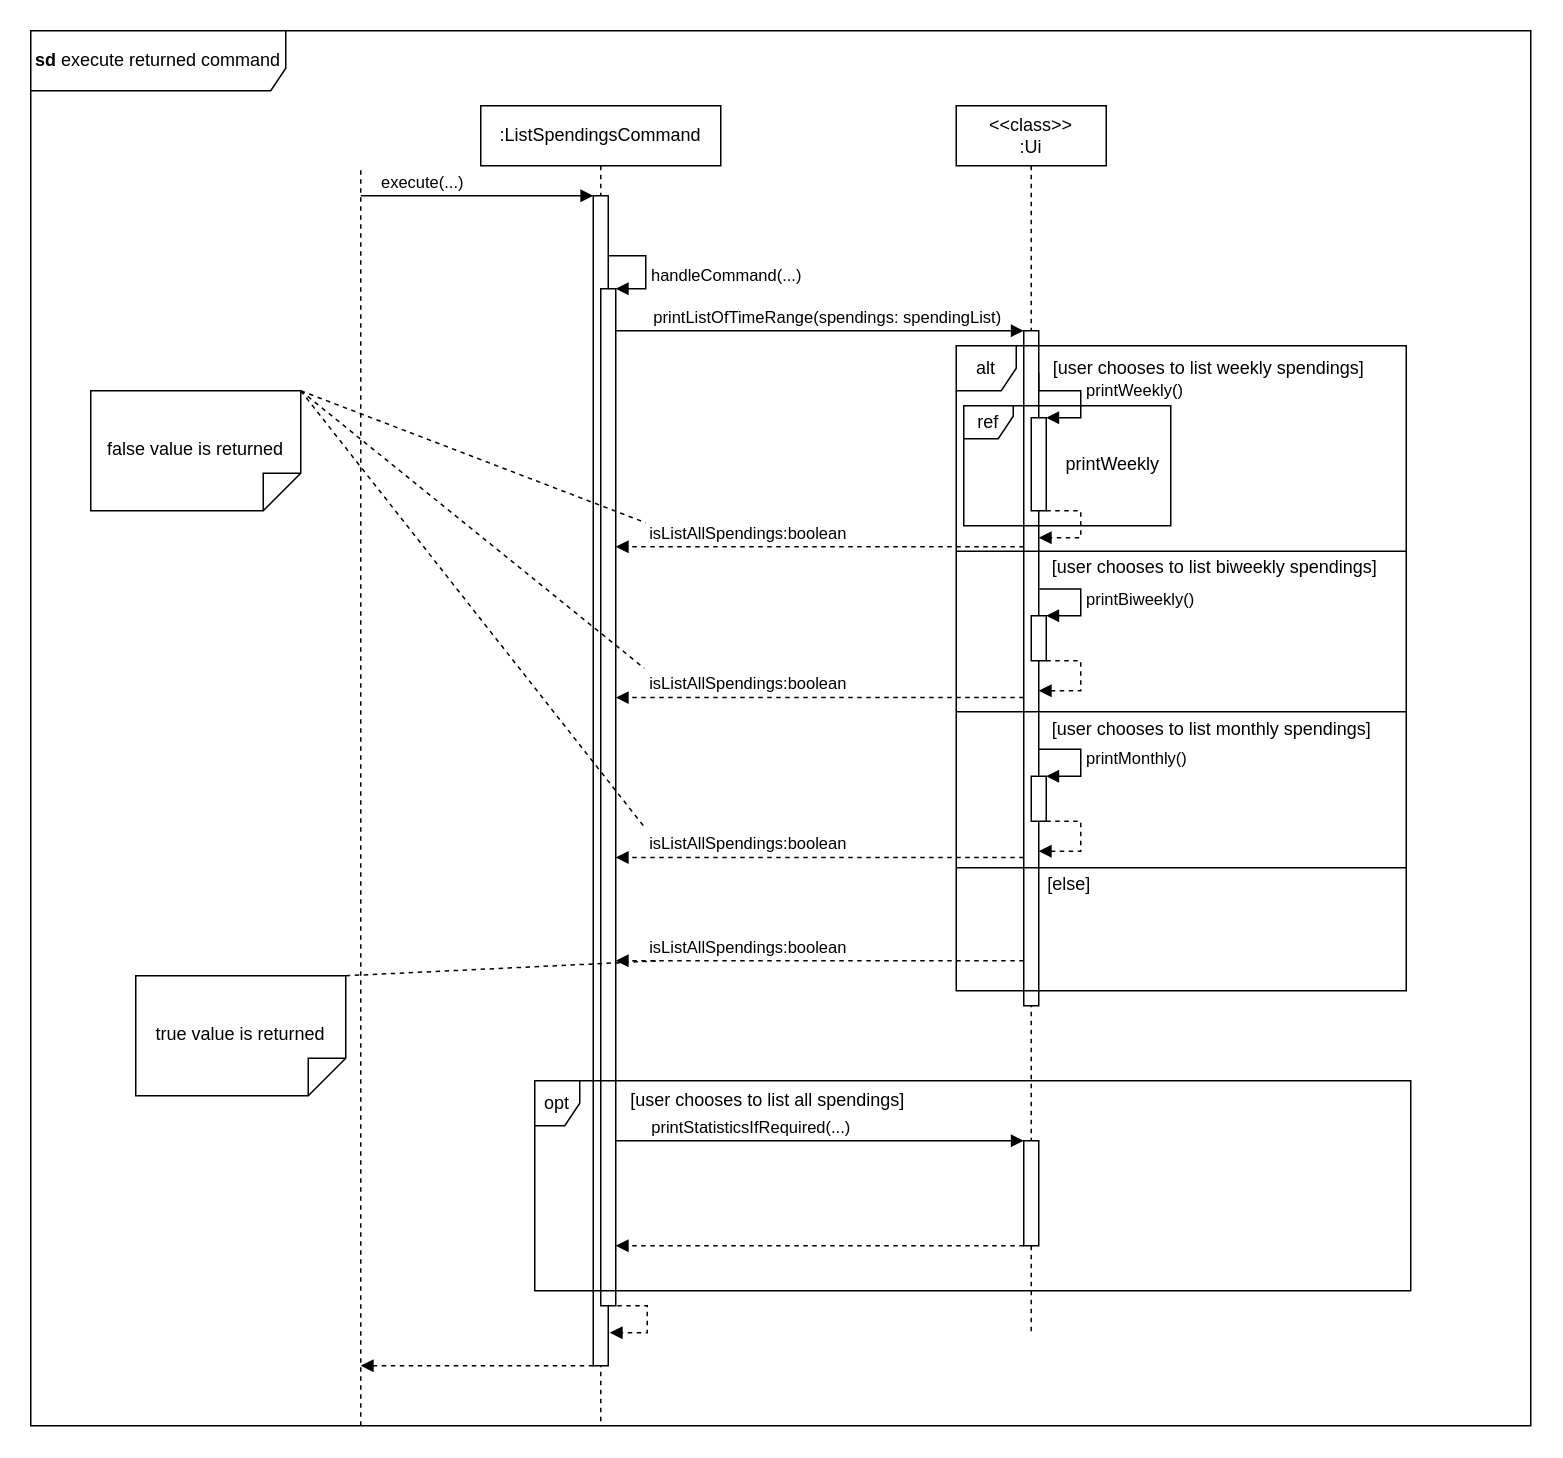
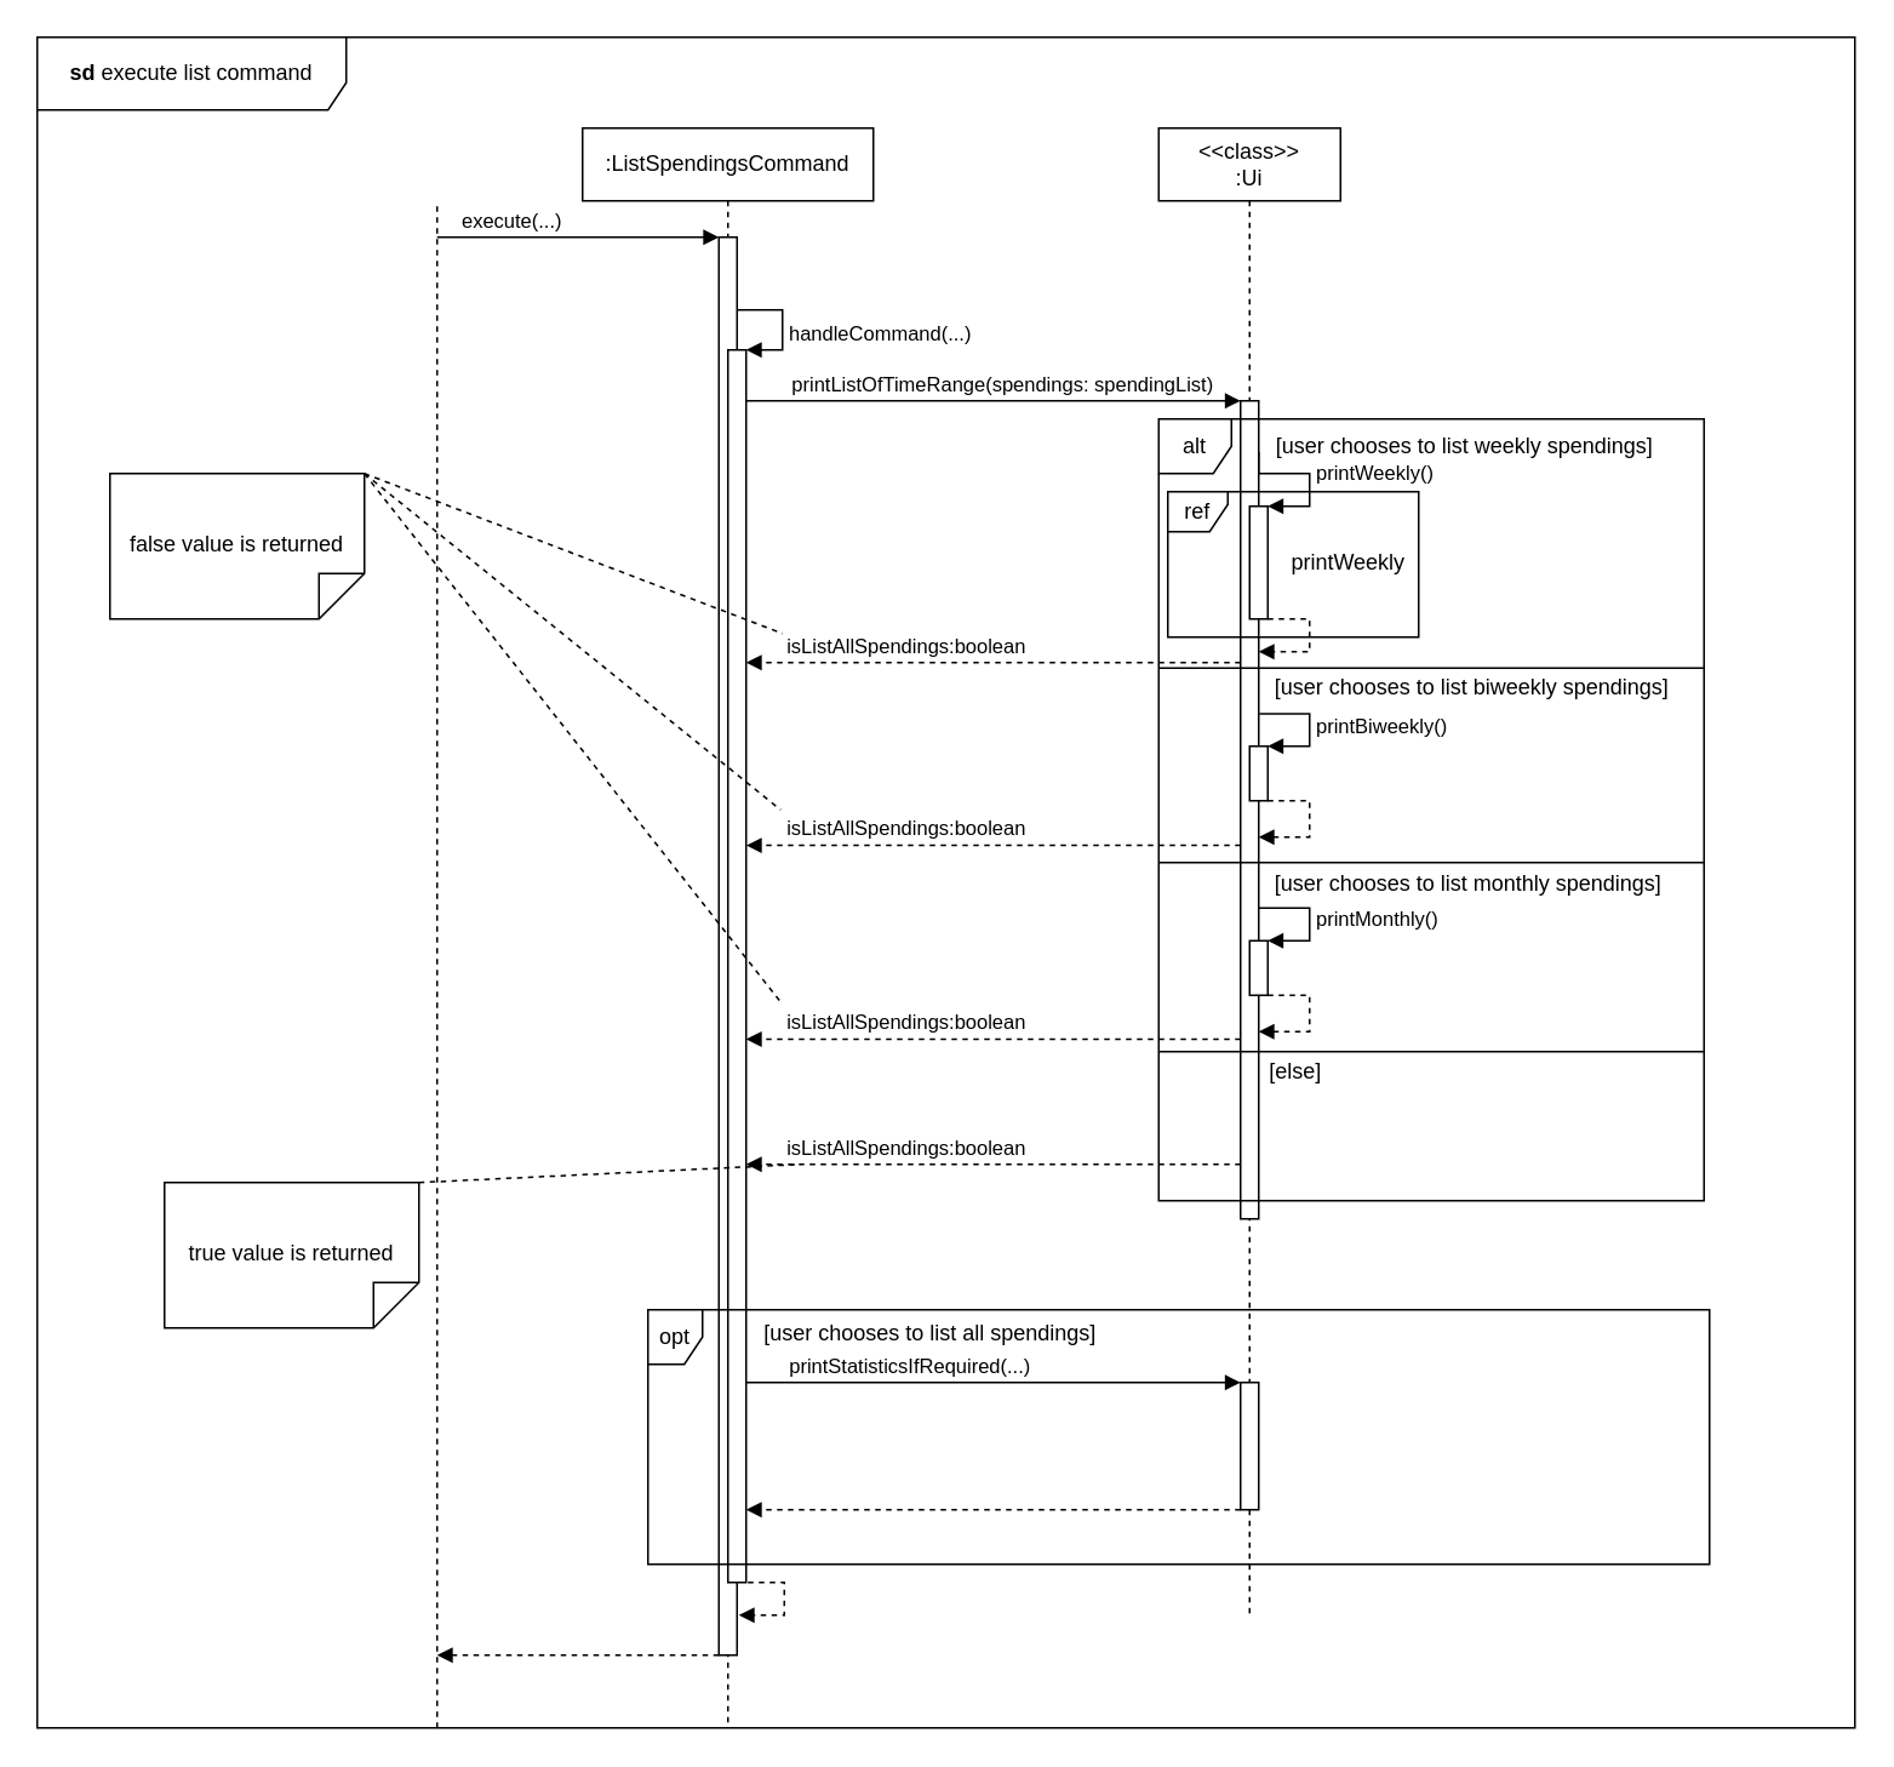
- <mxCell id="53" value="&lt;b&gt;sd&lt;/b&gt;&amp;nbsp;execute returned command" style="shape=umlFrame;whiteSpace=wrap;html=1;pointerEvents=0;width=170;height=40;" parent="1" vertex="1"><mxGeometry x="20" y="20" width="1000" height="930" as="geometry" /></mxCell>
+ <mxCell id="53" value="&lt;b&gt;sd&lt;/b&gt;&amp;nbsp;execute list command" style="shape=umlFrame;whiteSpace=wrap;html=1;pointerEvents=0;width=170;height=40;" parent="1" vertex="1"><mxGeometry x="20" y="20" width="1000" height="930" as="geometry" /></mxCell>
